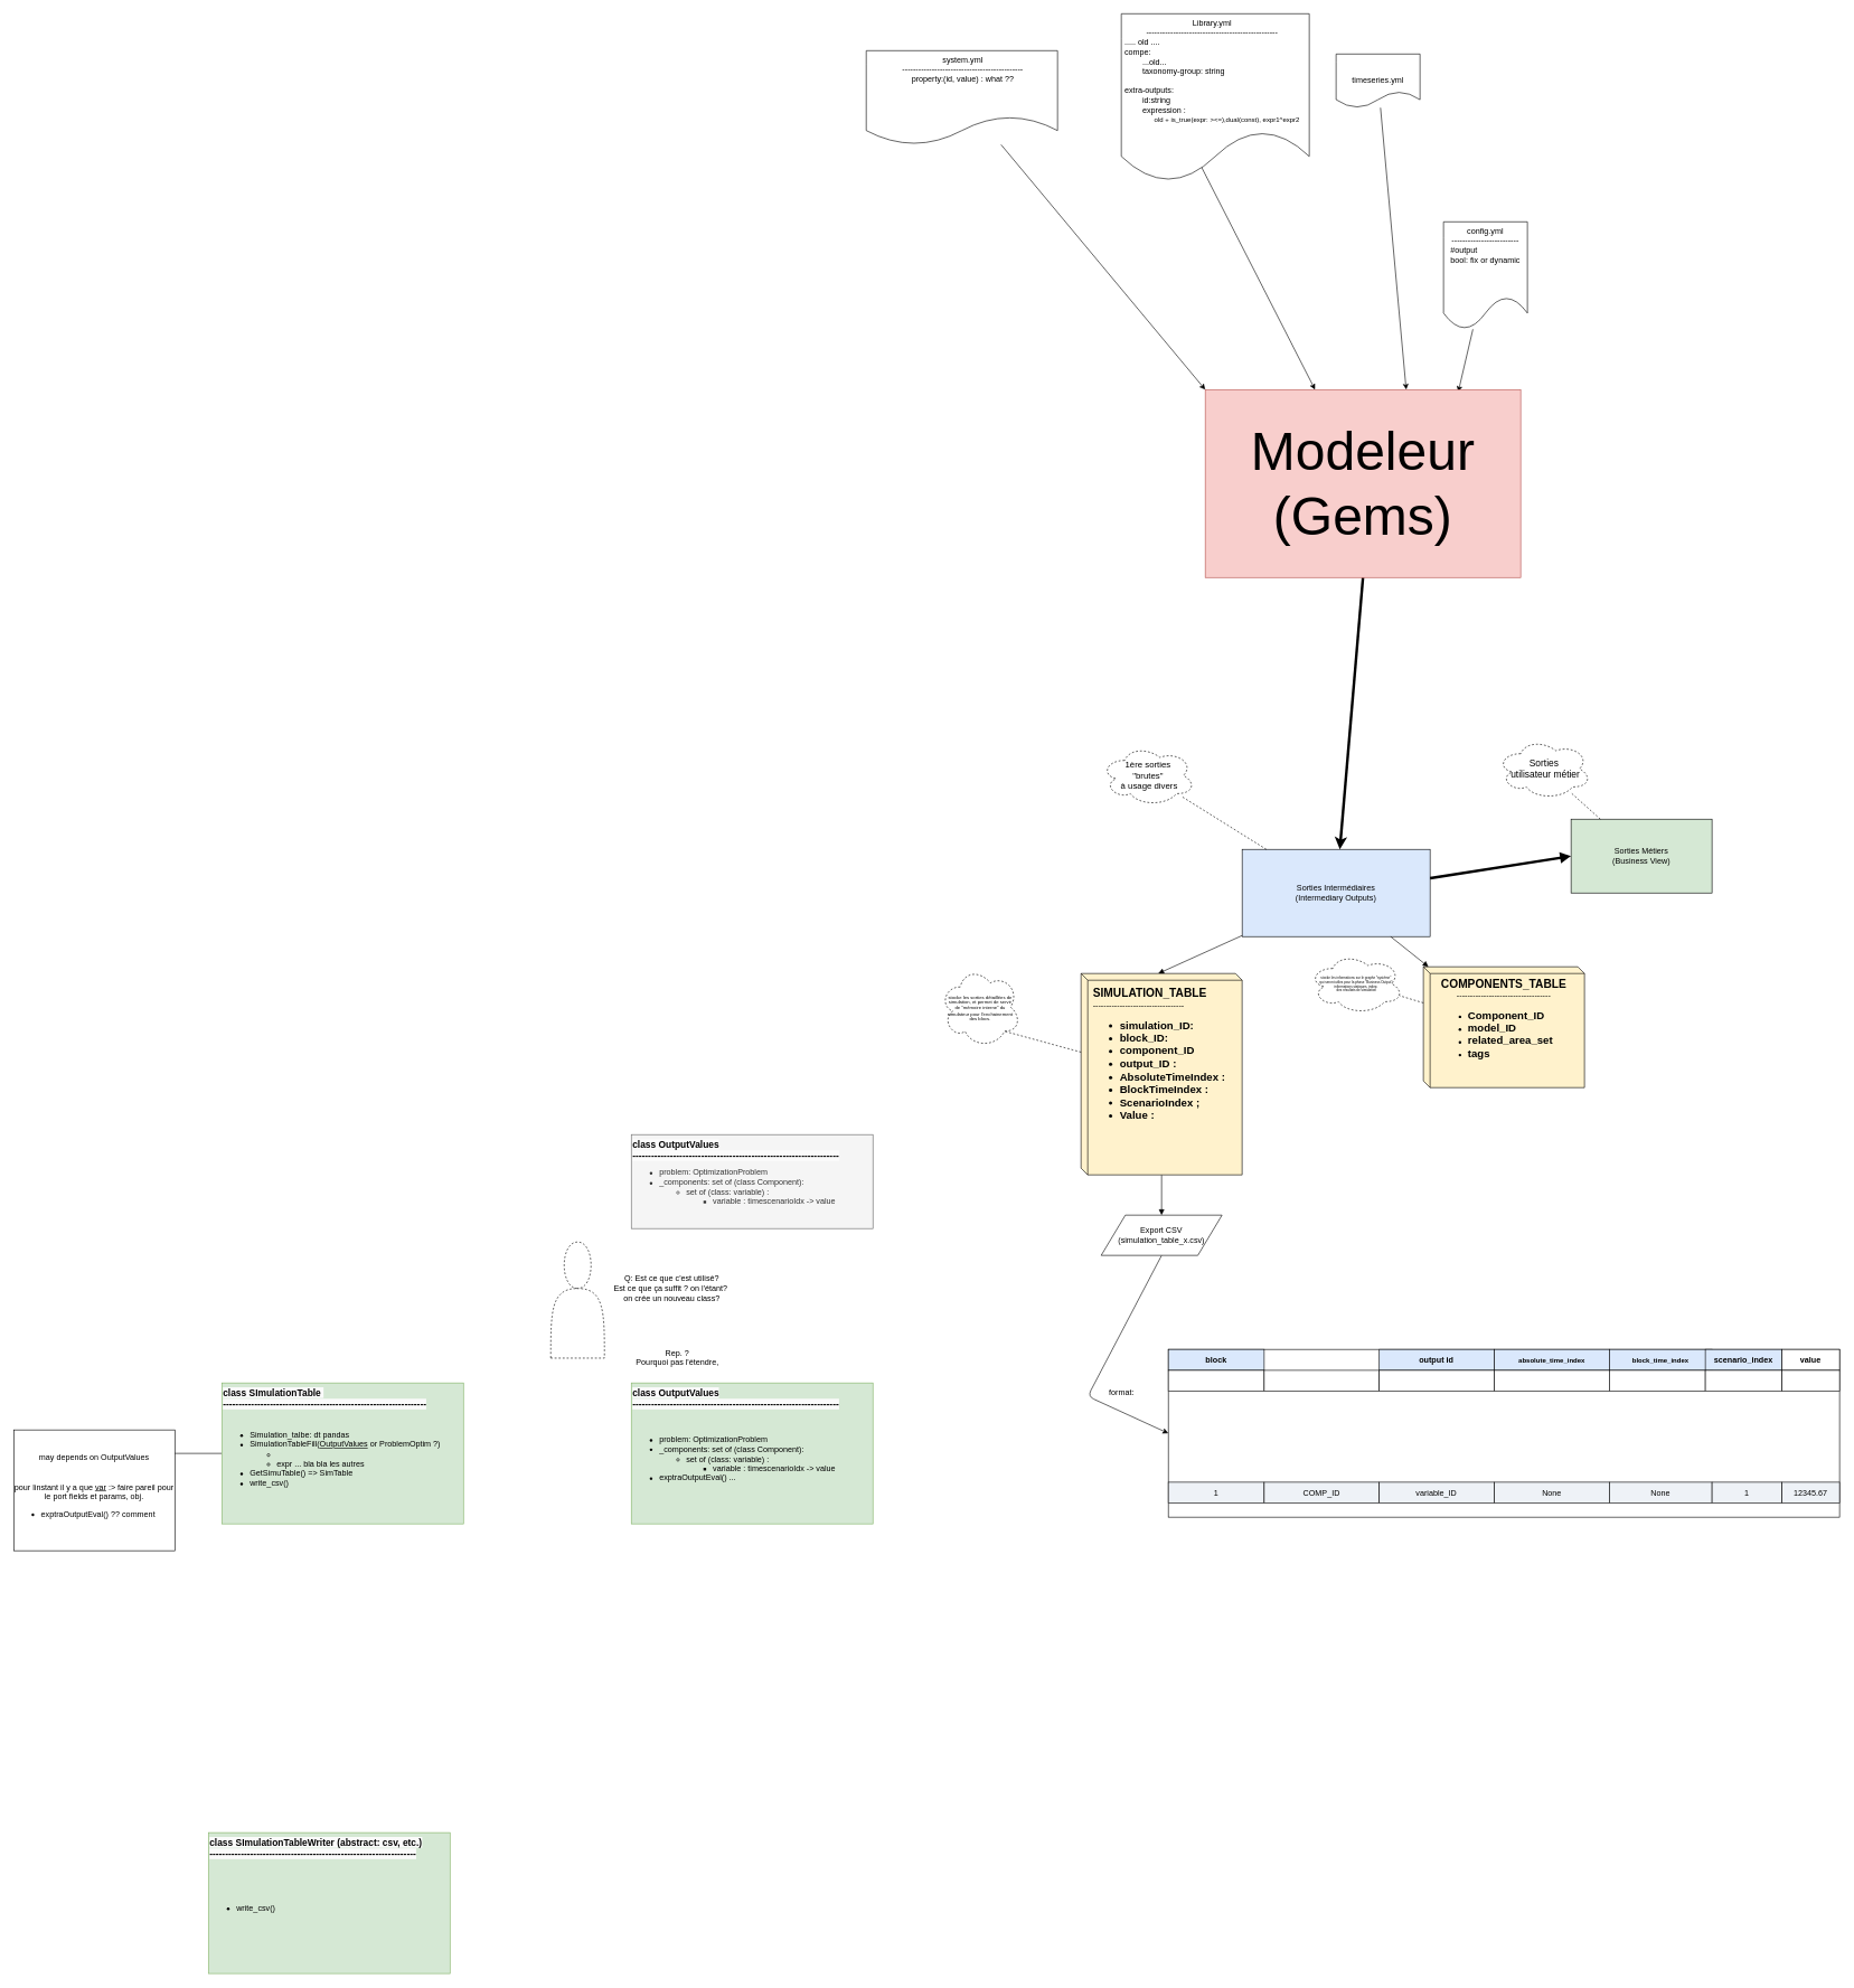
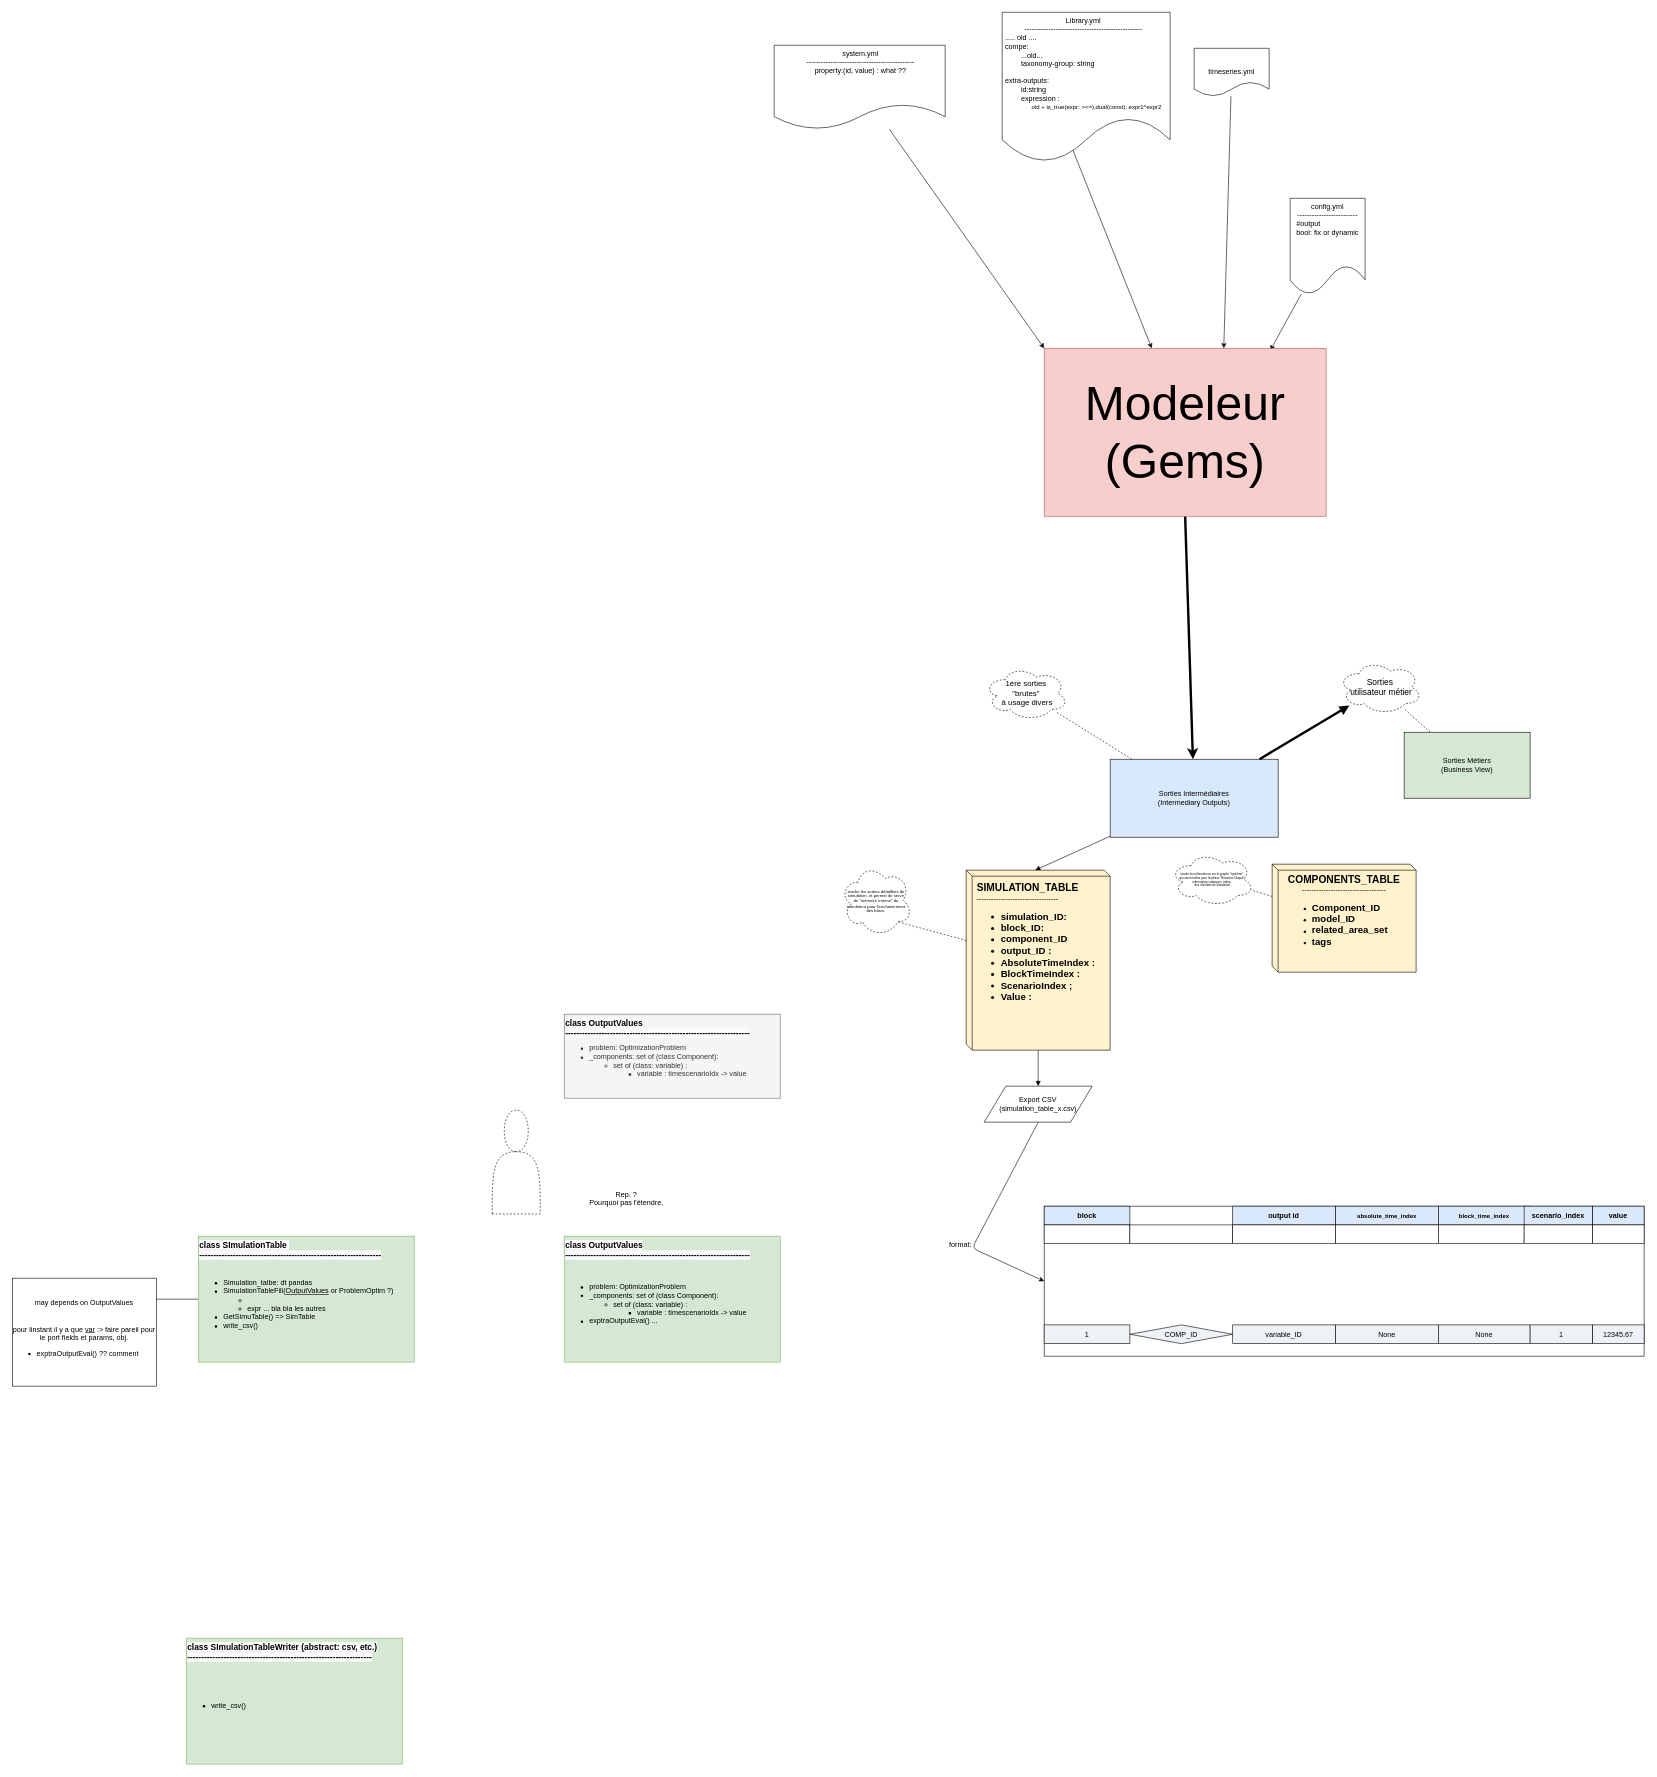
- <mxCell id="14" value="&lt;font style=&quot;font-size: 80px;&quot;&gt;Modeleur (Gems)&lt;/font&gt;" style="shape=rectangle;whiteSpace=wrap;html=1;fillColor=#f8cecc;strokeColor=#b85450;" parent="1" vertex="1"><mxGeometry x="1795" y="580" width="470" height="280" as="geometry" /></mxCell>
+ <mxCell id="14" value="&lt;font style=&quot;font-size: 80px;&quot;&gt;Modeleur (Gems)&lt;/font&gt;" style="shape=rectangle;whiteSpace=wrap;html=1;fillColor=#f8cecc;strokeColor=#b85450;" parent="1" vertex="1"><mxGeometry x="1740" y="580" width="470" height="280" as="geometry" /></mxCell>
- <mxCell id="4" style="endArrow=block;html=1;entryX=0;entryY=0.5;entryDx=0;entryDy=0;fontStyle=1;strokeColor=default;strokeWidth=4;" parent="1" source="2" target="3" edge="1"><mxGeometry relative="1" as="geometry"><mxPoint x="2310" y="1275" as="targetPoint" /></mxGeometry></mxCell>
+ <mxCell id="4" style="endArrow=block;html=1;fontStyle=1;strokeColor=default;strokeWidth=4;" parent="1" source="2" target="28" edge="1"><mxGeometry relative="1" as="geometry"><mxPoint x="2310" y="1275" as="targetPoint" /></mxGeometry></mxCell>
- <mxCell id="9" style="endArrow=block;" parent="1" source="2" target="7" edge="1"><mxGeometry relative="1" as="geometry" /></mxCell>
- <mxCell id="55" value="Q: Est ce que c'est utilisé?&lt;div&gt;Est ce que ça suffit ? on l'étant?&amp;nbsp;&lt;div&gt;on crée un nouveau class?&lt;/div&gt;&lt;/div&gt;" style="text;html=1;align=center;verticalAlign=middle;resizable=0;points=[];autosize=1;strokeColor=none;fillColor=none;fontFamily=Helvetica;fontSize=12;fontColor=default;" parent="1" vertex="1"><mxGeometry x="900" y="1889" width="200" height="60" as="geometry" /></mxCell>
- <mxCell id="38" value="value" style="rounded=0;whiteSpace=wrap;html=1;strokeColor=#000000;strokeWidth=1;fillColor=#ffffff;fontStyle=1;align=center;verticalAlign=middle;" parent="32" vertex="1"><mxGeometry x="914.286" width="85.714" height="31.25" as="geometry" /></mxCell>
+ <mxCell id="38" value="value" style="rounded=0;whiteSpace=wrap;html=1;strokeColor=#000000;strokeWidth=1;fillColor=#dae8fc;fontStyle=1;align=center;verticalAlign=middle;" parent="32" vertex="1"><mxGeometry x="914.286" width="85.714" height="31.25" as="geometry" /></mxCell>
- <mxCell id="56" value="Rep. ?&amp;nbsp;&lt;br&gt;Pourquoi pas l'étendre,&amp;nbsp;&lt;div&gt;&lt;br/&gt;&lt;/div&gt;" style="text;html=1;align=center;verticalAlign=middle;resizable=0;points=[];autosize=1;strokeColor=none;fillColor=none;fontFamily=Helvetica;fontSize=12;fontColor=default;" parent="1" vertex="1"><mxGeometry x="935" y="2000" width="150" height="60" as="geometry" /></mxCell>
+ <mxCell id="56" value="Rep. ?&amp;nbsp;&lt;br&gt;Pourquoi pas l'étendre,&amp;nbsp;&lt;div&gt;&lt;br/&gt;&lt;/div&gt;" style="text;html=1;align=center;verticalAlign=middle;resizable=0;points=[];autosize=1;strokeColor=none;fillColor=none;fontFamily=Helvetica;fontSize=12;fontColor=default;" parent="1" vertex="1"><mxGeometry x="970" y="1975" width="150" height="60" as="geometry" /></mxCell>
- <mxCell id="53" value="format:" style="text;html=1;align=center;verticalAlign=middle;resizable=0;points=[];autosize=1;strokeColor=none;fillColor=none;fontFamily=Helvetica;fontSize=12;fontColor=default;" parent="1" vertex="1"><mxGeometry x="1640" y="2060" width="60" height="30" as="geometry" /></mxCell>
+ <mxCell id="53" value="format:" style="text;html=1;align=center;verticalAlign=middle;resizable=0;points=[];autosize=1;strokeColor=none;fillColor=none;fontFamily=Helvetica;fontSize=12;fontColor=default;" parent="1" vertex="1"><mxGeometry x="1570" y="2060" width="60" height="30" as="geometry" /></mxCell>
- <mxCell id="47" value="COMP_ID" style="rounded=0;whiteSpace=wrap;html=1;strokeColor=#000000;strokeWidth=1;fillColor=#eef2f7;align=center;verticalAlign=middle;" parent="32" vertex="1"><mxGeometry x="142.857" y="197.917" width="171.429" height="31.25" as="geometry" /></mxCell>
+ <mxCell id="47" value="COMP_ID" style="rhombus;whiteSpace=wrap;html=1;strokeColor=#000000;strokeWidth=1;fillColor=#eef2f7;align=center;verticalAlign=middle;" parent="32" vertex="1"><mxGeometry x="142.857" y="197.917" width="171.429" height="31.25" as="geometry" /></mxCell>
